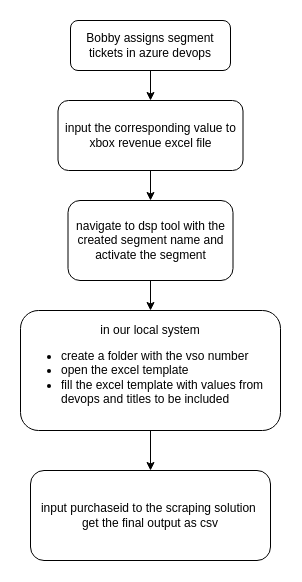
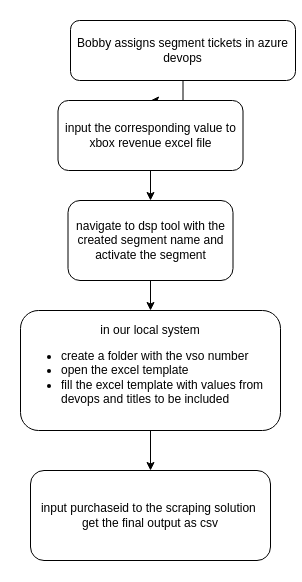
- <mxCell id="3" value="Bobby assigns segment tickets in azure devops" style="rounded=1;whiteSpace=wrap;html=1;fontSize=12;glass=0;strokeWidth=1;shadow=0;" parent="1" vertex="1"><mxGeometry x="70" y="20" width="160" height="50" as="geometry" /></mxCell>
+ <mxCell id="3" value="Bobby assigns segment tickets in azure devops" style="rounded=1;whiteSpace=wrap;html=1;fontSize=12;glass=0;strokeWidth=1;shadow=0;" parent="1" vertex="1"><mxGeometry x="70" y="20" width="225" height="60" as="geometry" /></mxCell>
